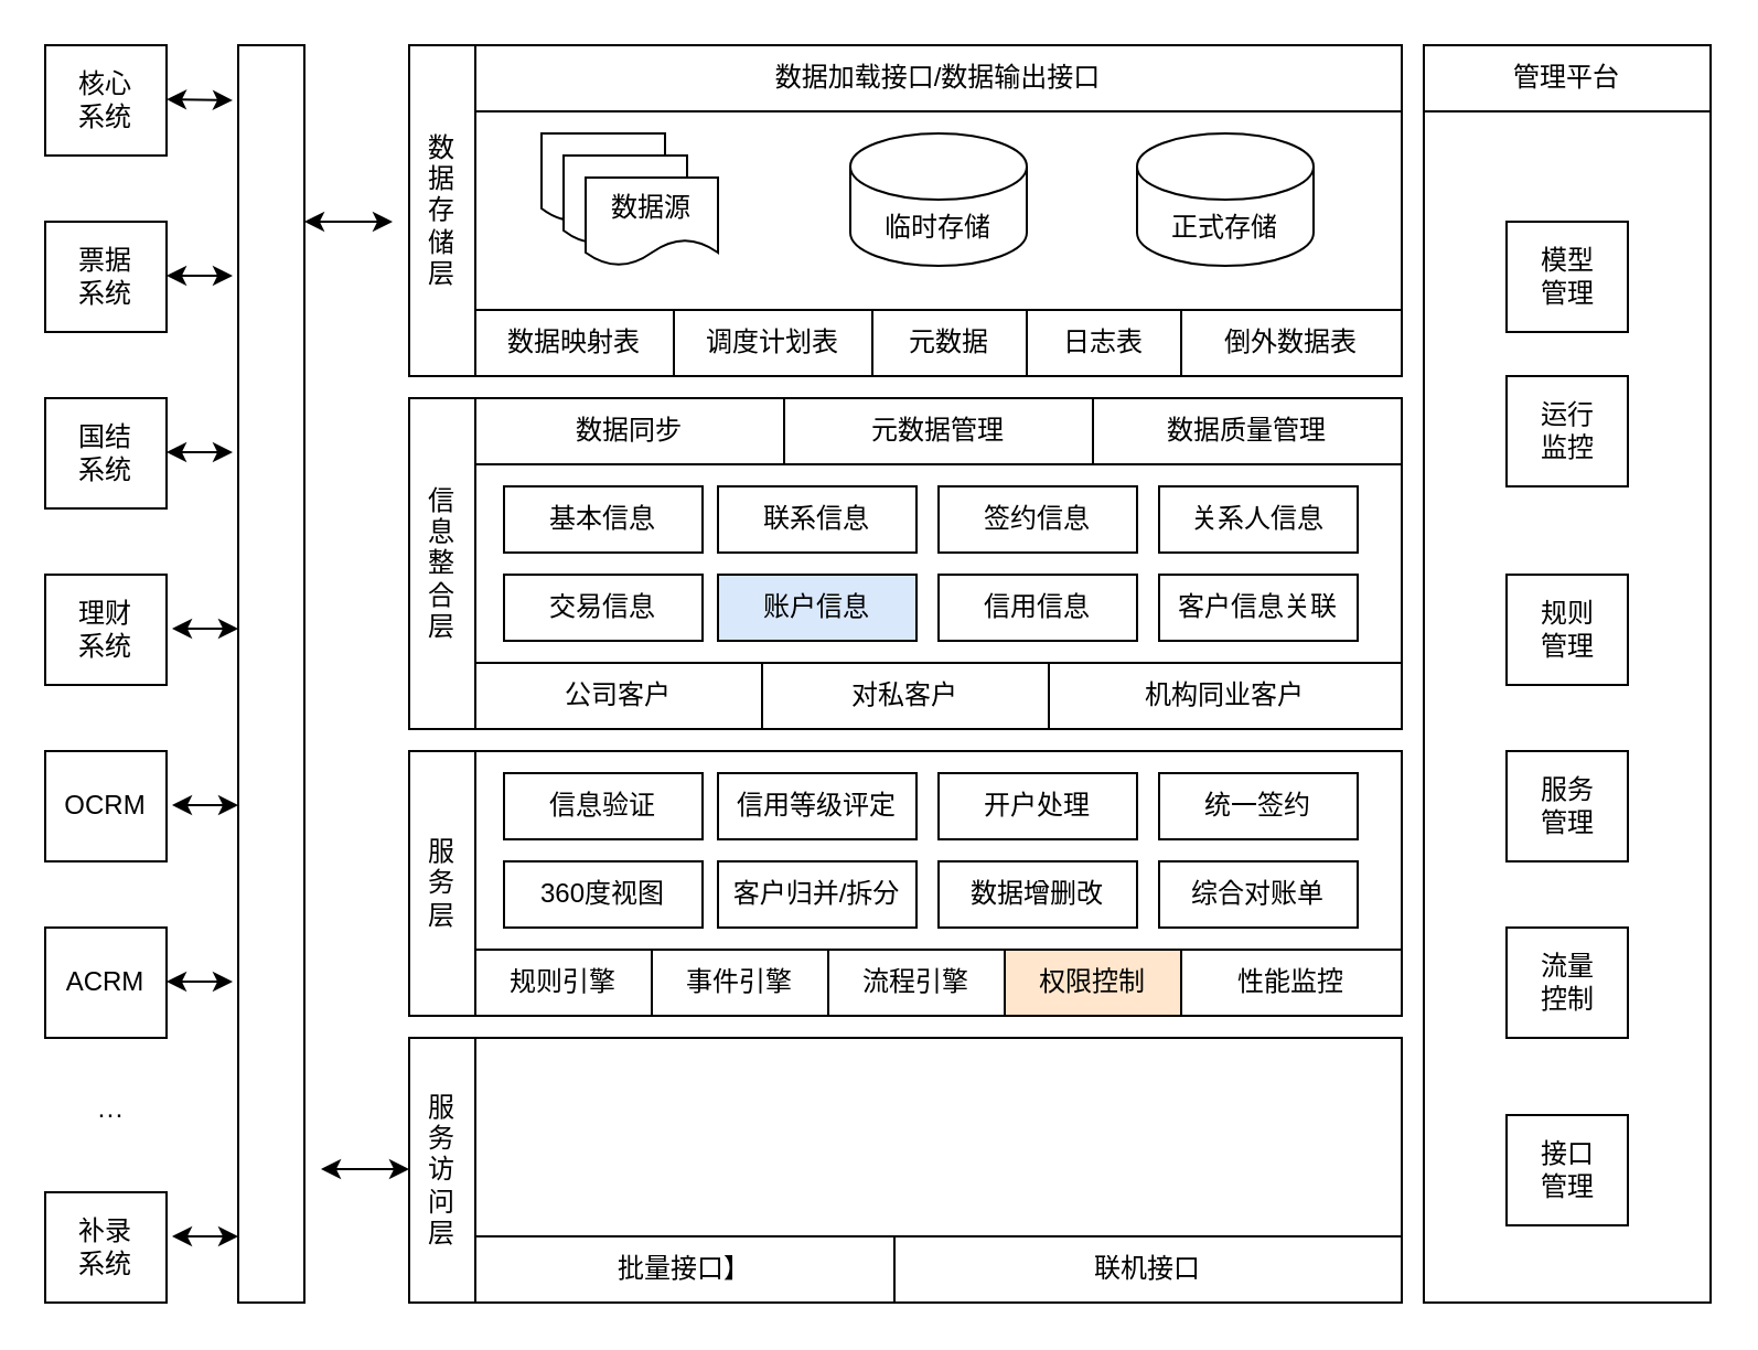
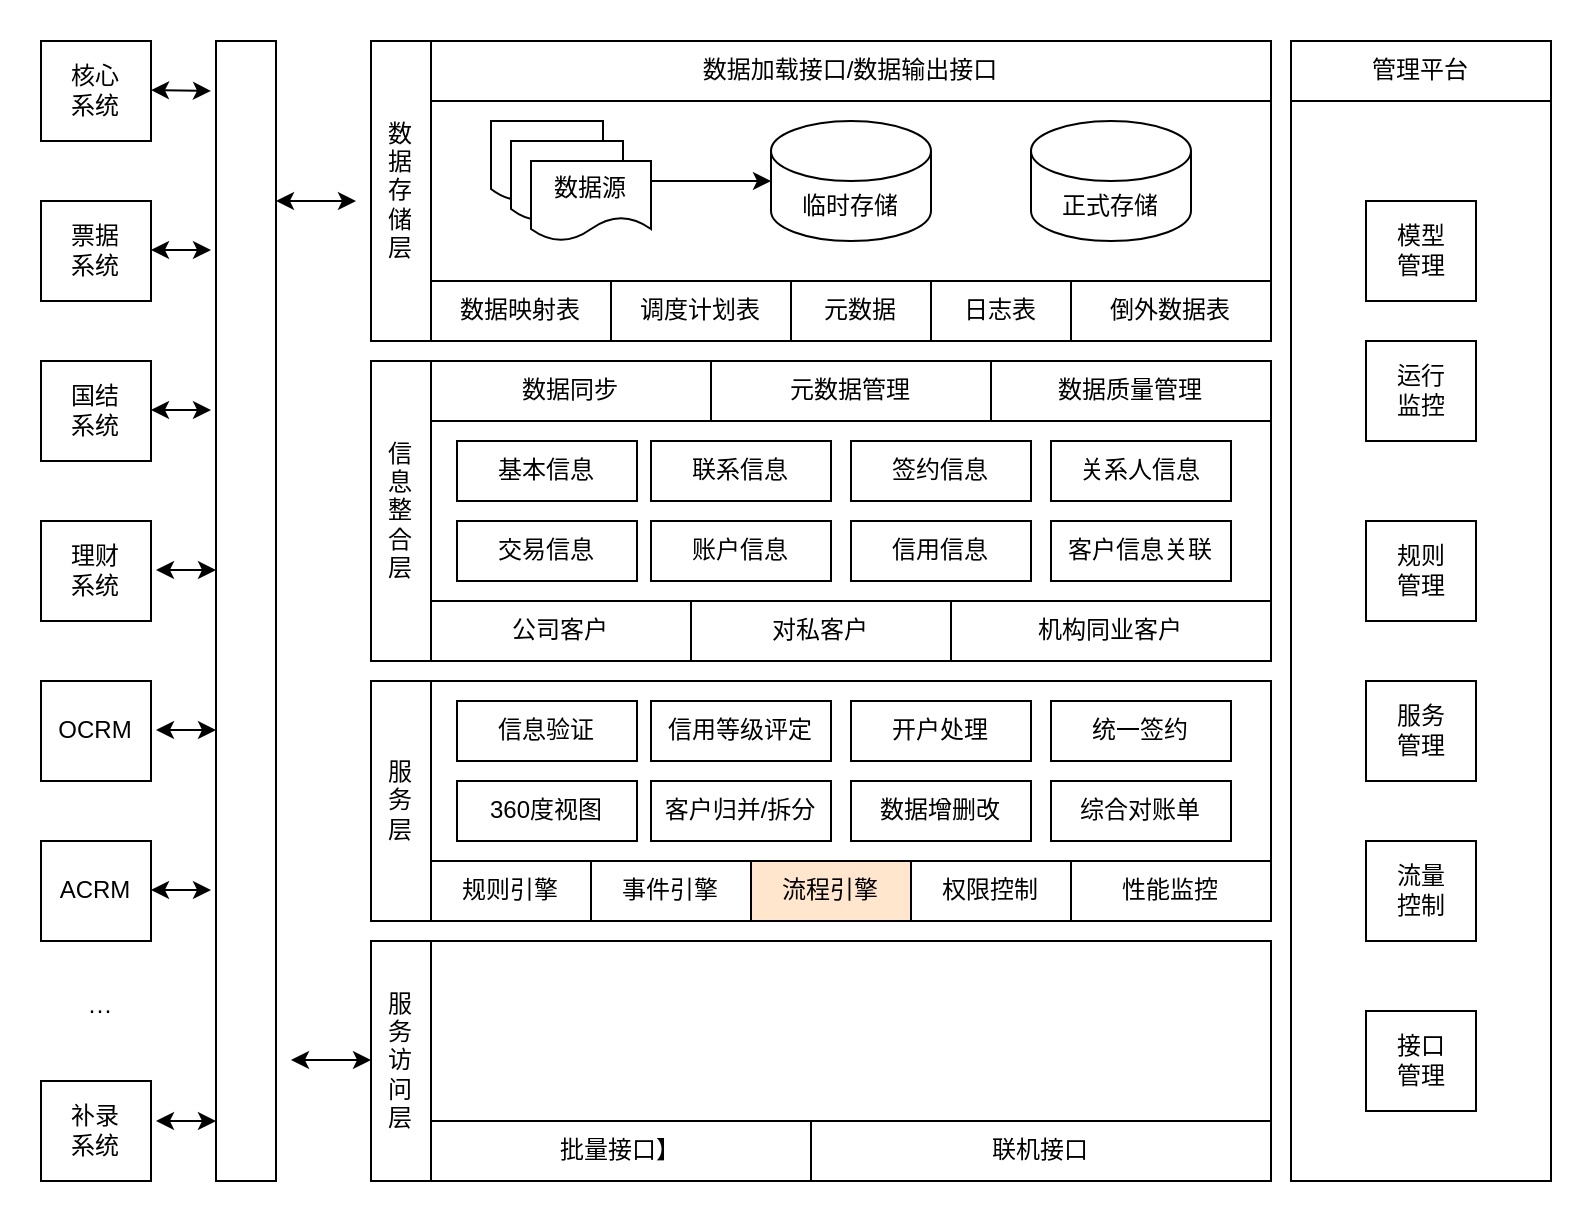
+ <mxCell id="19" style="edgeStyle=orthogonalEdgeStyle;rounded=0;orthogonalLoop=1;jettySize=auto;html=1;exitX=1;exitY=0.25;exitDx=0;exitDy=0;" edge="1" parent="1" source="20" target="14"><mxGeometry relative="1" as="geometry" /></mxCell>
- <mxCell id="37" value="账户信息" style="rounded=0;whiteSpace=wrap;html=1;fillColor=#dae8fc;" vertex="1" parent="1"><mxGeometry x="325" y="260" width="90" height="30" as="geometry" /></mxCell>
+ <mxCell id="37" value="账户信息" style="rounded=0;whiteSpace=wrap;html=1;" vertex="1" parent="1"><mxGeometry x="325" y="260" width="90" height="30" as="geometry" /></mxCell>
- <mxCell id="55" value="流程引擎" style="rounded=0;whiteSpace=wrap;html=1;" vertex="1" parent="1"><mxGeometry x="375" y="430" width="80" height="30" as="geometry" /></mxCell>
+ <mxCell id="55" value="流程引擎" style="rounded=0;whiteSpace=wrap;html=1;fillColor=#ffe6cc;" vertex="1" parent="1"><mxGeometry x="375" y="430" width="80" height="30" as="geometry" /></mxCell>
- <mxCell id="56" value="权限控制" style="rounded=0;whiteSpace=wrap;html=1;fillColor=#ffe6cc;" vertex="1" parent="1"><mxGeometry x="455" y="430" width="80" height="30" as="geometry" /></mxCell>
+ <mxCell id="56" value="权限控制" style="rounded=0;whiteSpace=wrap;html=1;" vertex="1" parent="1"><mxGeometry x="455" y="430" width="80" height="30" as="geometry" /></mxCell>
